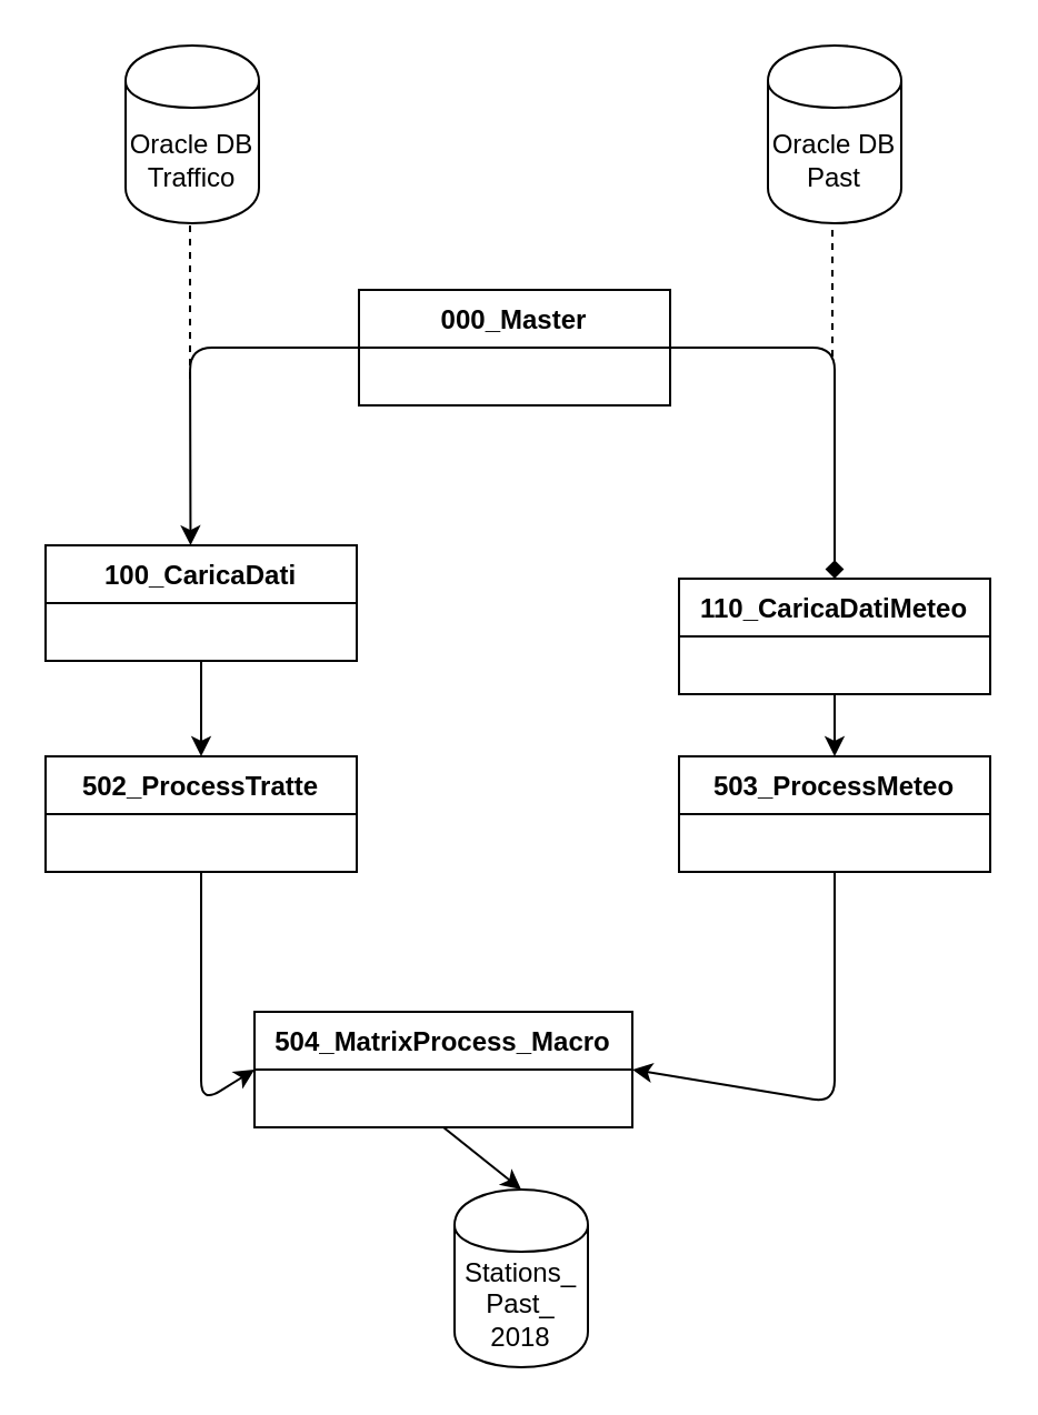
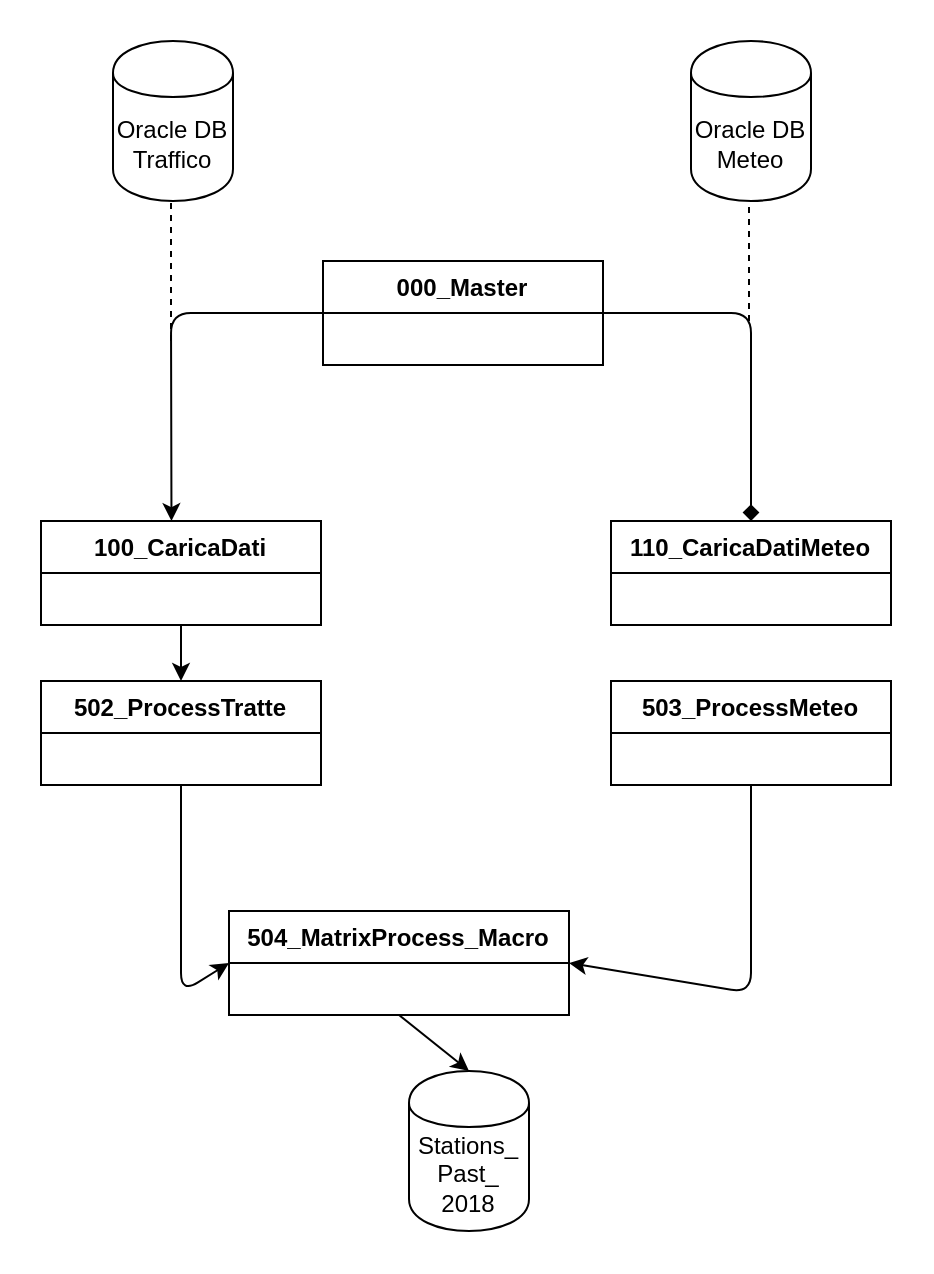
- <mxCell id="17" value="Oracle DB&lt;br&gt;Past" style="shape=cylinder;whiteSpace=wrap;html=1;boundedLbl=1;backgroundOutline=1;" vertex="1" parent="1"><mxGeometry x="345" y="20" width="60" height="80" as="geometry" /></mxCell>
+ <mxCell id="17" value="Oracle DB&lt;br&gt;Meteo" style="shape=cylinder;whiteSpace=wrap;html=1;boundedLbl=1;backgroundOutline=1;" vertex="1" parent="1"><mxGeometry x="345" y="20" width="60" height="80" as="geometry" /></mxCell>
- <mxCell id="3" value="100_CaricaDati" style="swimlane;fontStyle=1;childLayout=stackLayout;horizontal=1;startSize=26;fillColor=none;horizontalStack=0;resizeParent=1;resizeParentMax=0;resizeLast=0;collapsible=1;marginBottom=0;" vertex="1" parent="1"><mxGeometry x="20" y="245" width="140" height="52" as="geometry" /></mxCell>
+ <mxCell id="3" value="100_CaricaDati" style="swimlane;fontStyle=1;childLayout=stackLayout;horizontal=1;startSize=26;fillColor=none;horizontalStack=0;resizeParent=1;resizeParentMax=0;resizeLast=0;collapsible=1;marginBottom=0;" vertex="1" parent="1"><mxGeometry x="20" y="260" width="140" height="52" as="geometry" /></mxCell>
- <mxCell id="12" value="" style="endArrow=classic;html=1;exitX=0.5;exitY=1;exitDx=0;exitDy=0;entryX=0.5;entryY=0;entryDx=0;entryDy=0;" edge="1" parent="1" source="4" target="6"><mxGeometry width="50" height="50" relative="1" as="geometry"><mxPoint x="385" y="312" as="sourcePoint" /><mxPoint x="385" y="340" as="targetPoint" /></mxGeometry></mxCell>
